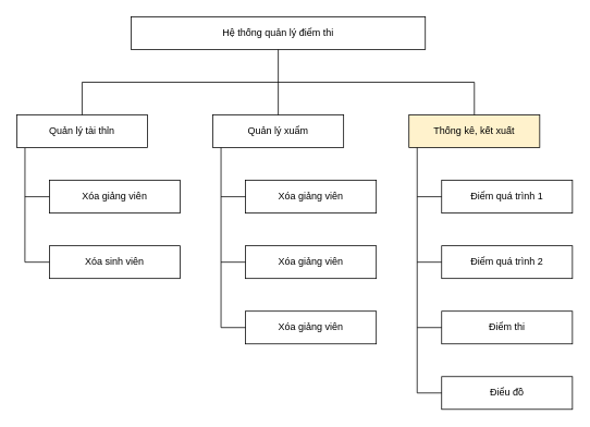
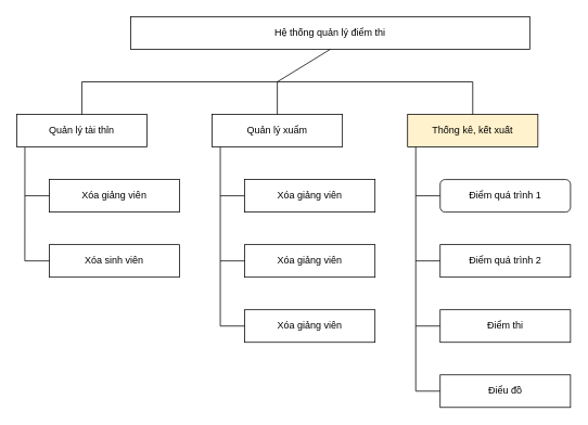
- <mxCell id="2" value="Hệ thống quản lý điểm thi" style="rounded=0;whiteSpace=wrap;html=1;" vertex="1" parent="1"><mxGeometry x="160" y="20" width="360" height="40" as="geometry" /></mxCell>
+ <mxCell id="2" value="Hệ thống quản lý điểm thi" style="rounded=0;whiteSpace=wrap;html=1;" vertex="1" parent="1"><mxGeometry x="160" y="20" width="490" height="40" as="geometry" /></mxCell>
- <mxCell id="23" value="Điểm quá trình 1" style="rounded=0;whiteSpace=wrap;html=1;" vertex="1" parent="1"><mxGeometry x="540" y="220" width="160" height="40" as="geometry" /></mxCell>
+ <mxCell id="23" value="Điểm quá trình 1" style="whiteSpace=wrap;html=1;rounded=1;" vertex="1" parent="1"><mxGeometry x="540" y="220" width="160" height="40" as="geometry" /></mxCell>
